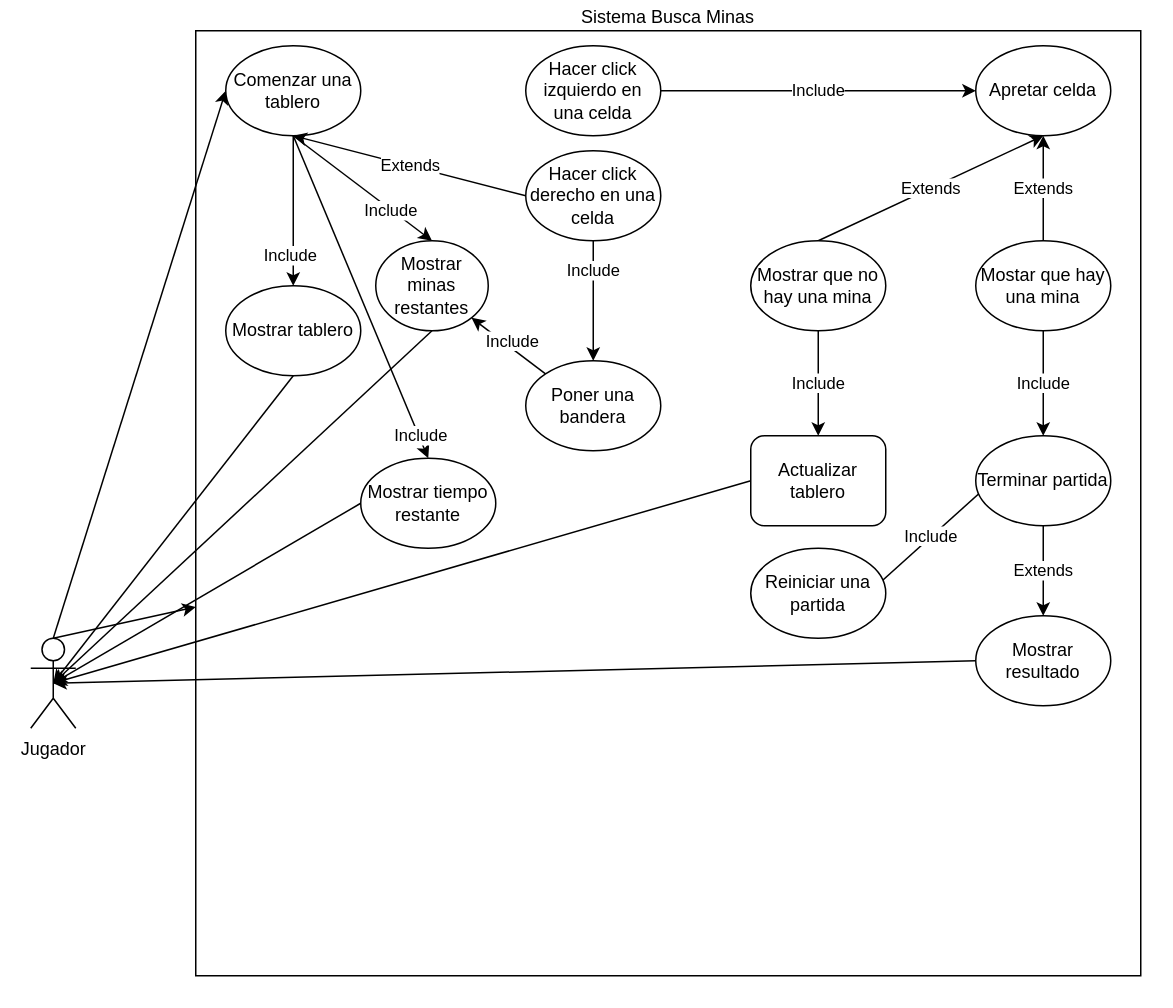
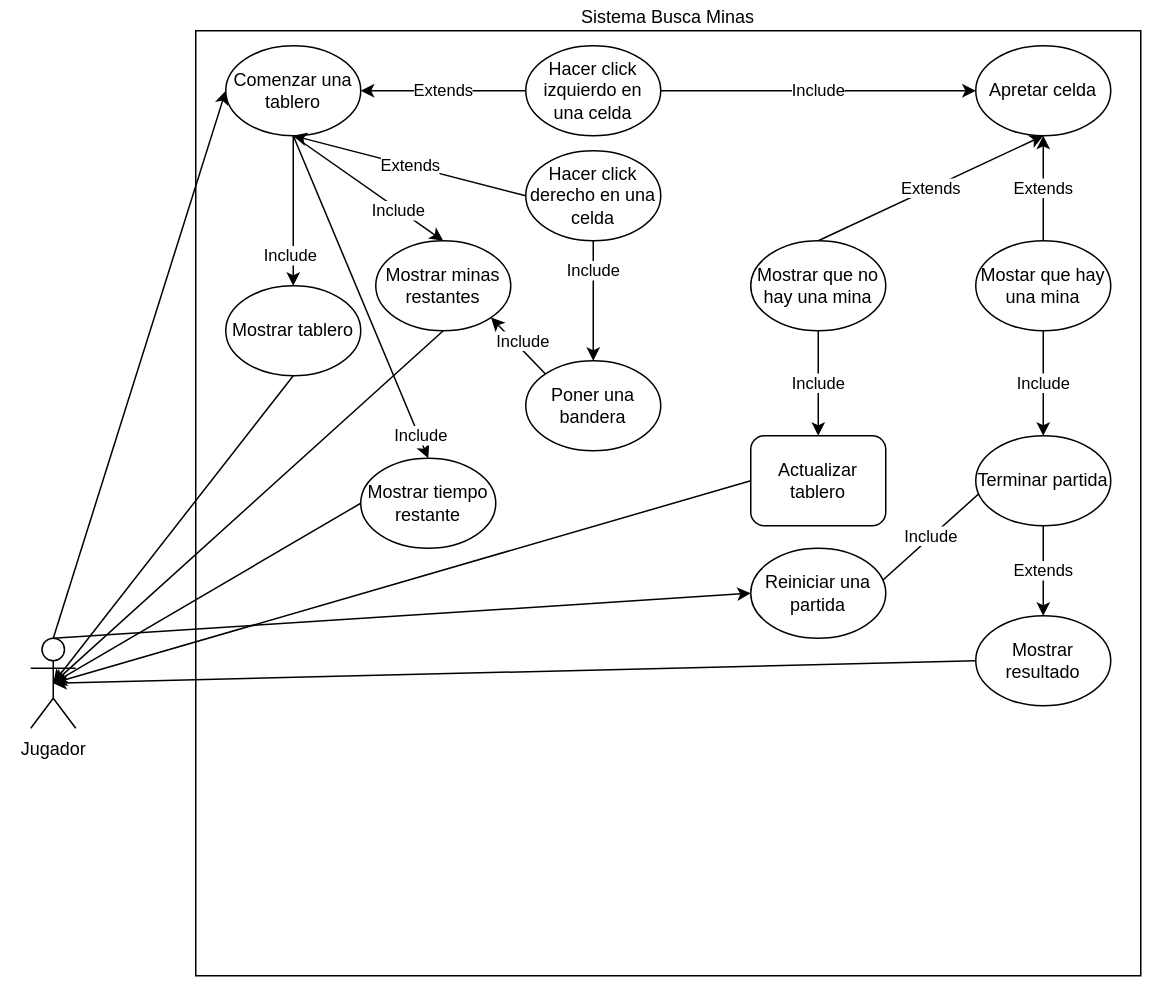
+ <mxCell id="10" value="Extends" style="edgeStyle=none;html=1;exitX=0;exitY=0.5;exitDx=0;exitDy=0;entryX=1;entryY=0.5;entryDx=0;entryDy=0;" edge="1" parent="1" source="29" target="7"><mxGeometry relative="1" as="geometry" /></mxCell>
- <mxCell id="20" value="Mostrar minas restantes" style="ellipse;whiteSpace=wrap;html=1;" vertex="1" parent="1"><mxGeometry x="250" y="160" width="75" height="60" as="geometry" /></mxCell>
+ <mxCell id="20" value="Mostrar minas restantes" style="ellipse;whiteSpace=wrap;html=1;" vertex="1" parent="1"><mxGeometry x="250" y="160" width="90" height="60" as="geometry" /></mxCell>
- <mxCell id="3" style="edgeStyle=none;html=1;exitX=0.5;exitY=0;exitDx=0;exitDy=0;exitPerimeter=0;" edge="1" parent="1" source="5" target="2"><mxGeometry relative="1" as="geometry" /></mxCell>
+ <mxCell id="3" style="edgeStyle=none;html=1;exitX=0.5;exitY=0;exitDx=0;exitDy=0;exitPerimeter=0;entryX=0;entryY=0.5;entryDx=0;entryDy=0;" edge="1" parent="1" source="5" target="9"><mxGeometry relative="1" as="geometry" /></mxCell>
